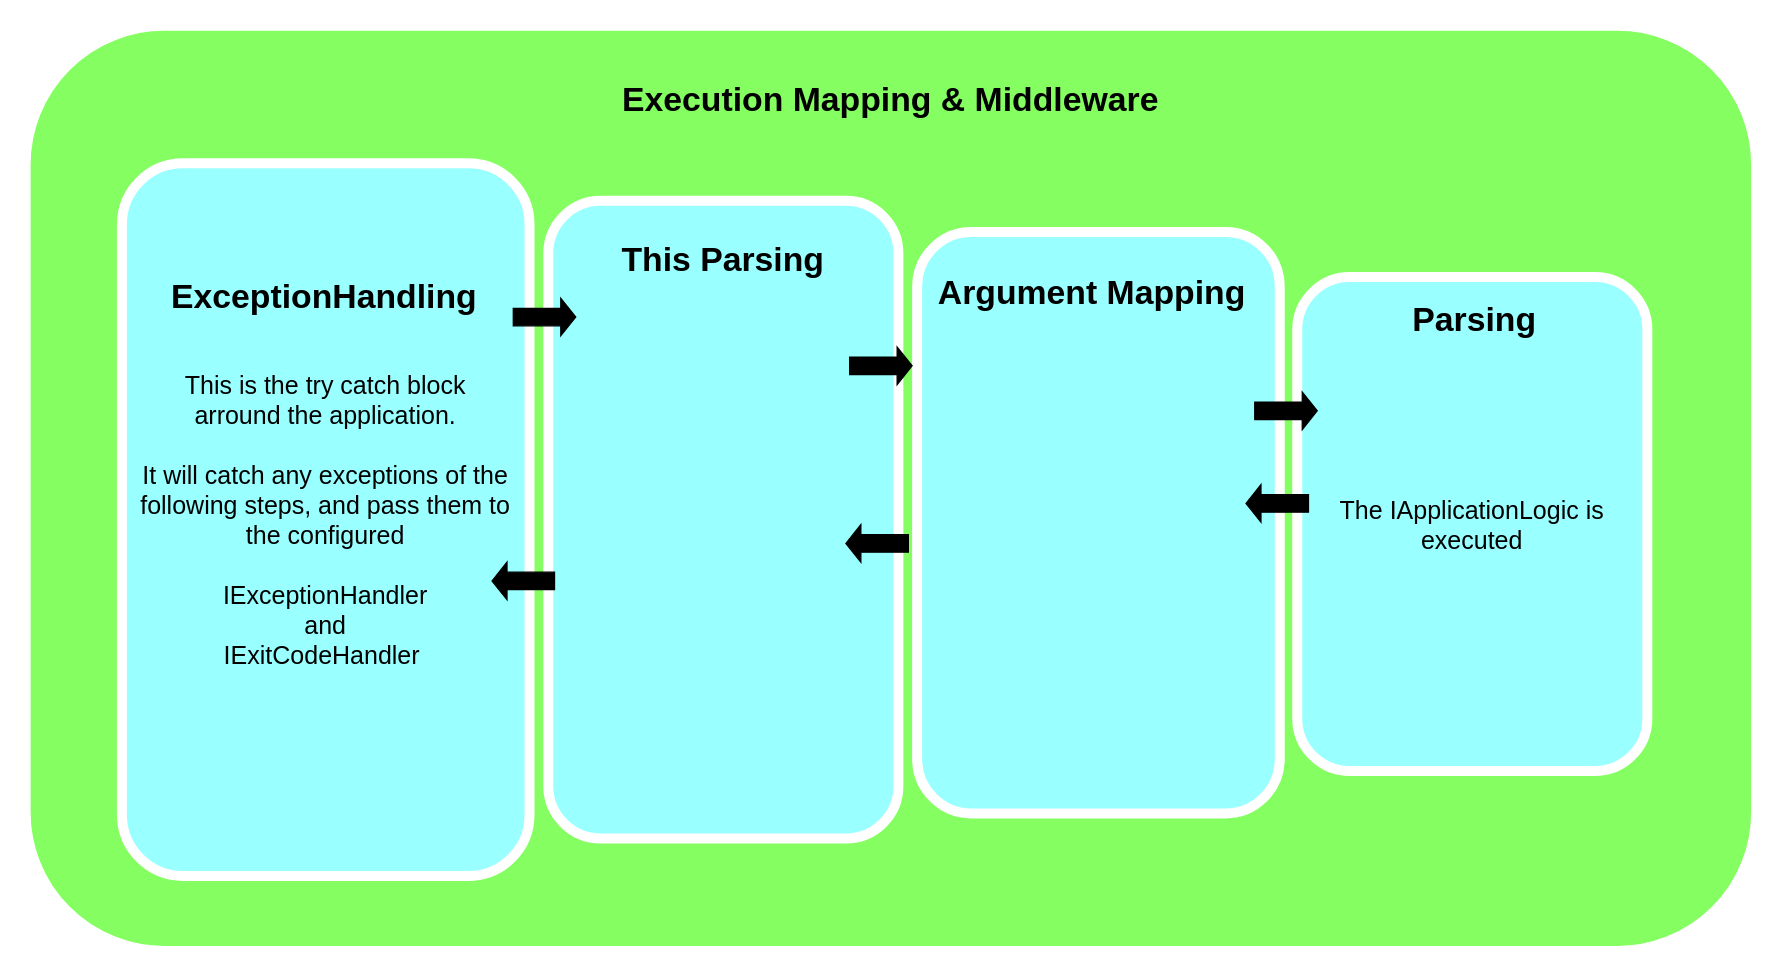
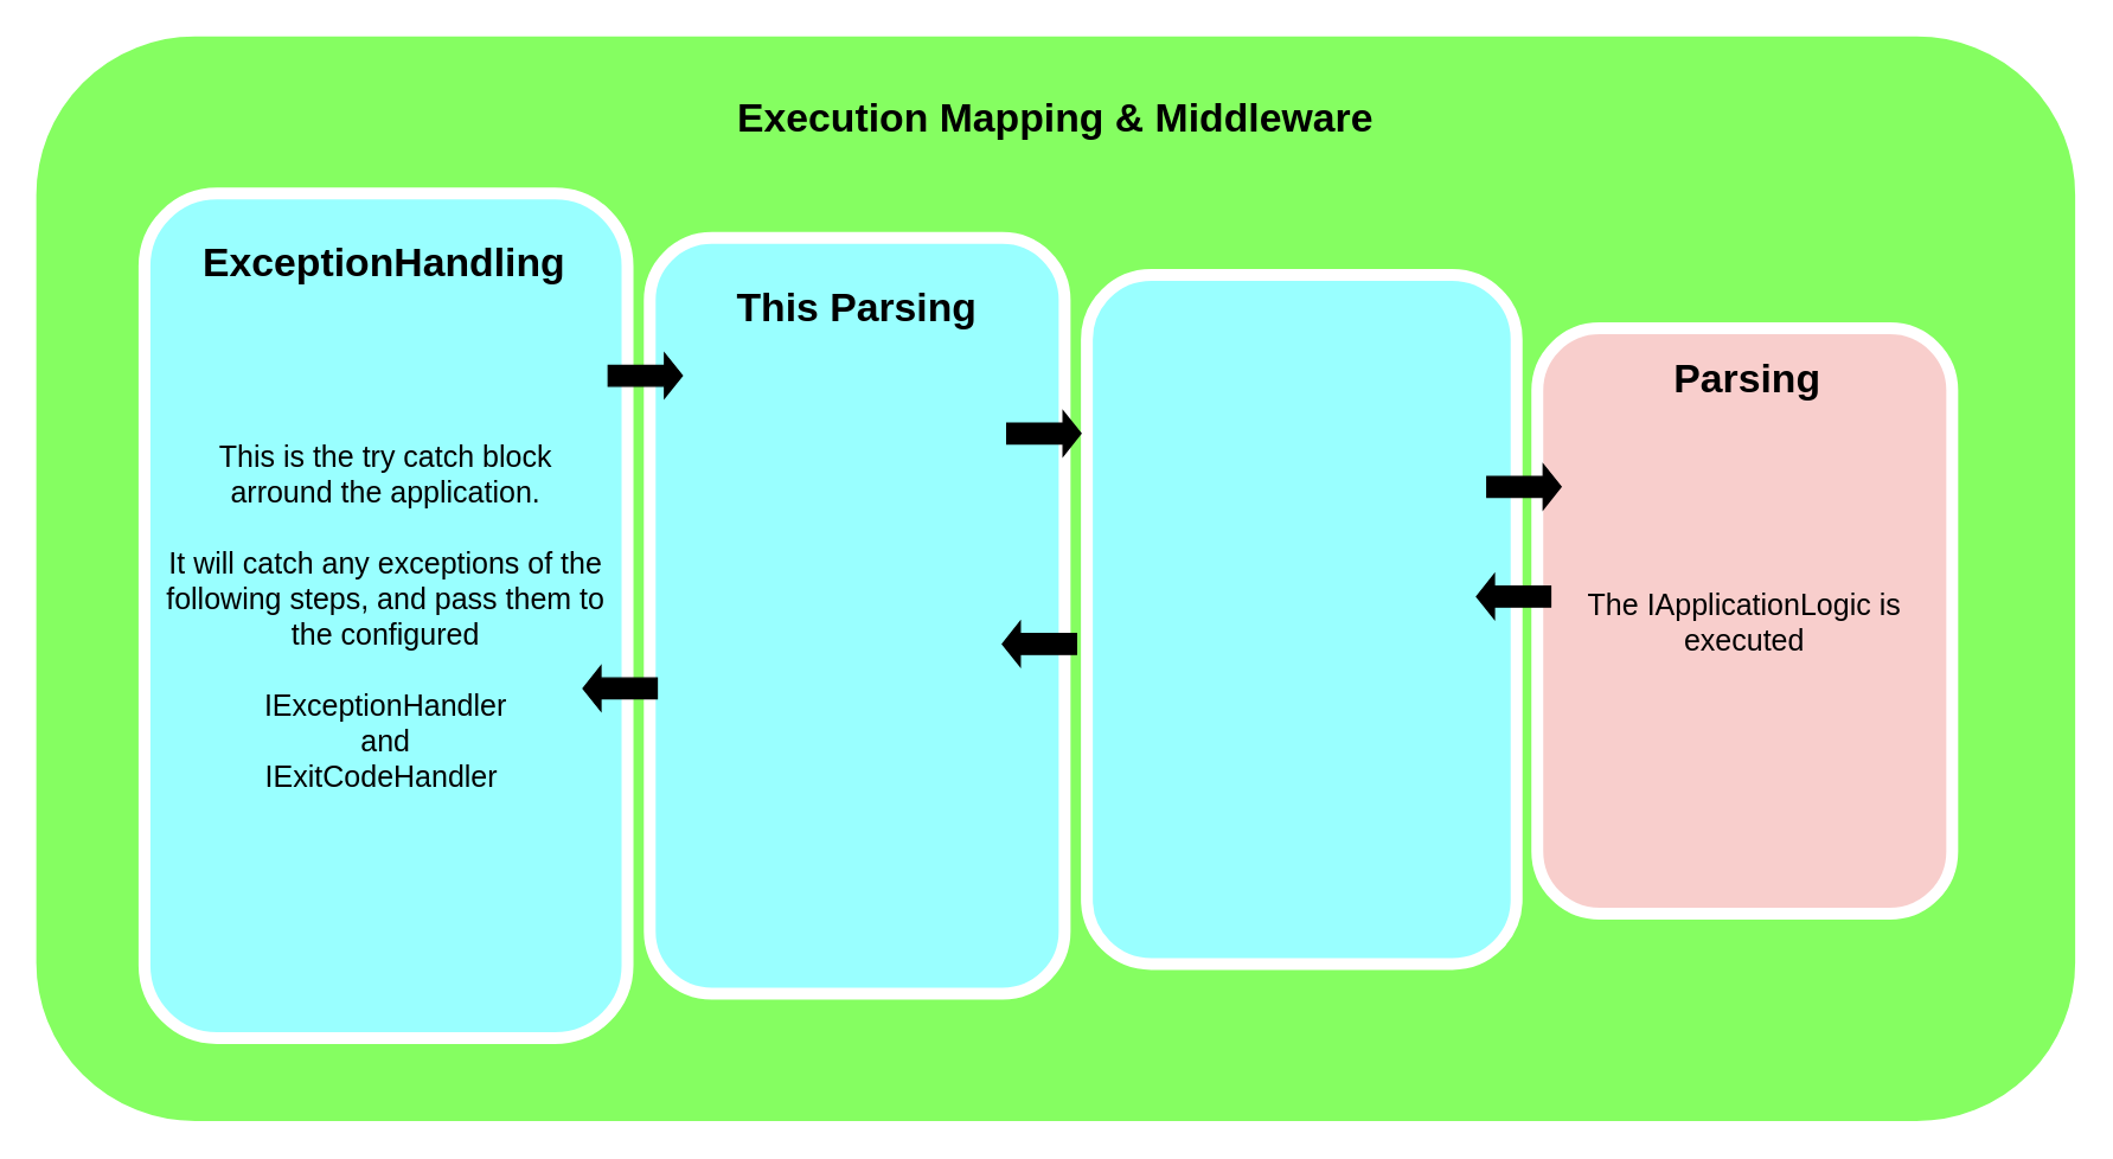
- <mxCell id="8" value="Argument Mapping" style="text;html=1;strokeColor=none;fillColor=none;align=center;verticalAlign=middle;whiteSpace=wrap;rounded=0;shadow=0;fontSize=27;fontColor=#000000;fontStyle=1" parent="1" vertex="1"><mxGeometry x="733" y="204" width="280" height="60" as="geometry" /></mxCell>
- <mxCell id="4" value="ExceptionHandling" style="text;html=1;strokeColor=none;fillColor=none;align=center;verticalAlign=middle;whiteSpace=wrap;rounded=0;shadow=0;fontSize=27;fontColor=#000000;fontStyle=1" parent="1" vertex="1"><mxGeometry x="119" y="207" width="280" height="60" as="geometry" /></mxCell>
+ <mxCell id="4" value="ExceptionHandling" style="text;html=1;strokeColor=none;fillColor=none;align=center;verticalAlign=middle;whiteSpace=wrap;rounded=0;shadow=0;fontSize=27;fontColor=#000000;fontStyle=1" parent="1" vertex="1"><mxGeometry x="119" y="147" width="280" height="60" as="geometry" /></mxCell>
- <mxCell id="9" value="The IApplicationLogic is executed" style="whiteSpace=wrap;html=1;rounded=1;shadow=0;strokeWidth=8;fontSize=20;align=center;fillColor=#99FFFF;strokeColor=#FFFFFF;" parent="1" vertex="1"><mxGeometry x="1037" y="221" width="280" height="395" as="geometry" /></mxCell>
+ <mxCell id="9" value="The IApplicationLogic is executed" style="whiteSpace=wrap;html=1;rounded=1;shadow=0;strokeWidth=8;fontSize=20;align=center;fillColor=#f8cecc;strokeColor=#FFFFFF;" parent="1" vertex="1"><mxGeometry x="1037" y="221" width="280" height="395" as="geometry" /></mxCell>
